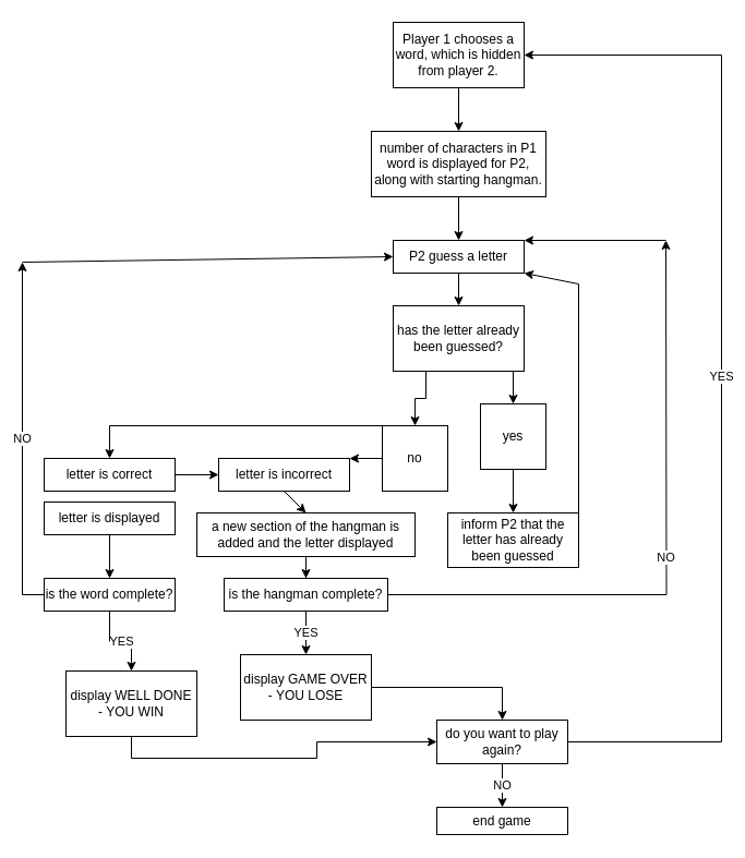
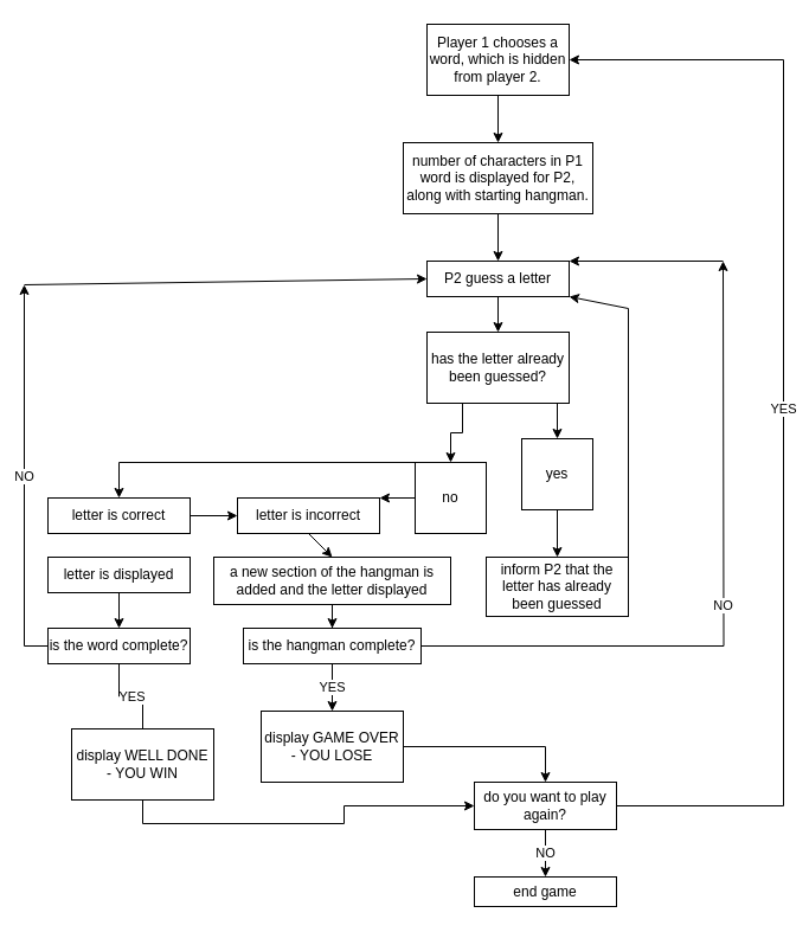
- <mxCell id="11" value="letter is displayed" style="whiteSpace=wrap;html=1;rounded=0;" parent="1" vertex="1"><mxGeometry x="40" y="460" width="120" height="30" as="geometry" /></mxCell>
+ <mxCell id="11" value="letter is displayed" style="whiteSpace=wrap;html=1;rounded=0;" parent="1" vertex="1"><mxGeometry x="40" y="470" width="120" height="30" as="geometry" /></mxCell>
- <mxCell id="15" value="YES" style="edgeStyle=orthogonalEdgeStyle;rounded=0;orthogonalLoop=1;jettySize=auto;html=1;" parent="1" source="17" target="24" edge="1"><mxGeometry relative="1" as="geometry" /></mxCell>
+ <mxCell id="15" value="YES" style="edgeStyle=orthogonalEdgeStyle;rounded=0;orthogonalLoop=1;jettySize=auto;html=1;endArrow=none;" parent="1" source="17" target="24" edge="1"><mxGeometry relative="1" as="geometry" /></mxCell>
